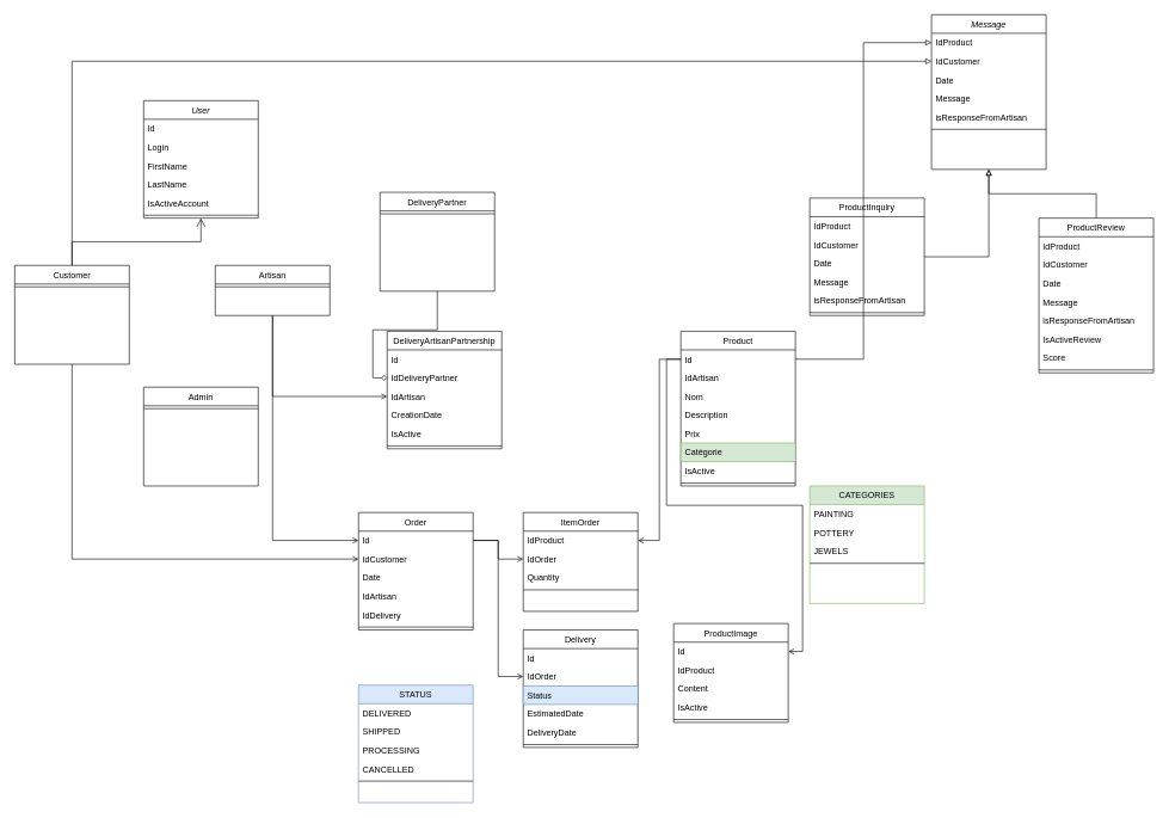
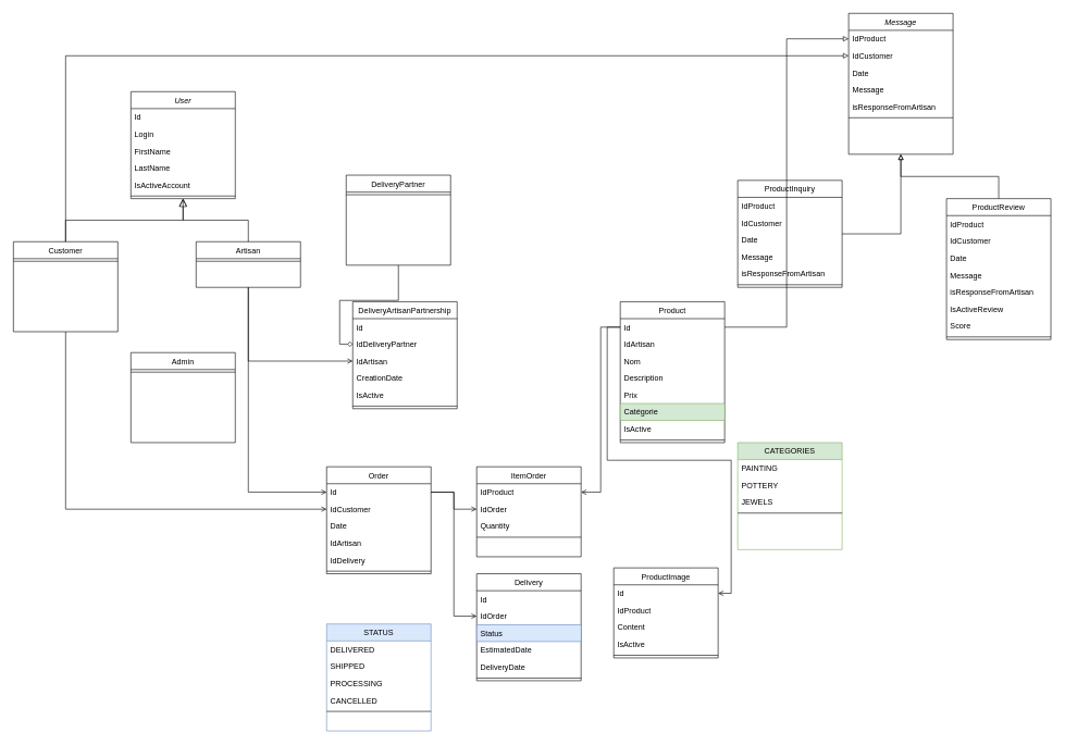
+ <mxCell id="18" value="" style="endArrow=block;endSize=10;endFill=0;shadow=0;strokeWidth=1;rounded=0;edgeStyle=elbowEdgeStyle;elbow=vertical;" parent="1" source="16" target="2" edge="1"><mxGeometry width="160" relative="1" as="geometry"><mxPoint x="130" y="503" as="sourcePoint" /><mxPoint x="230" y="401" as="targetPoint" /></mxGeometry></mxCell>
